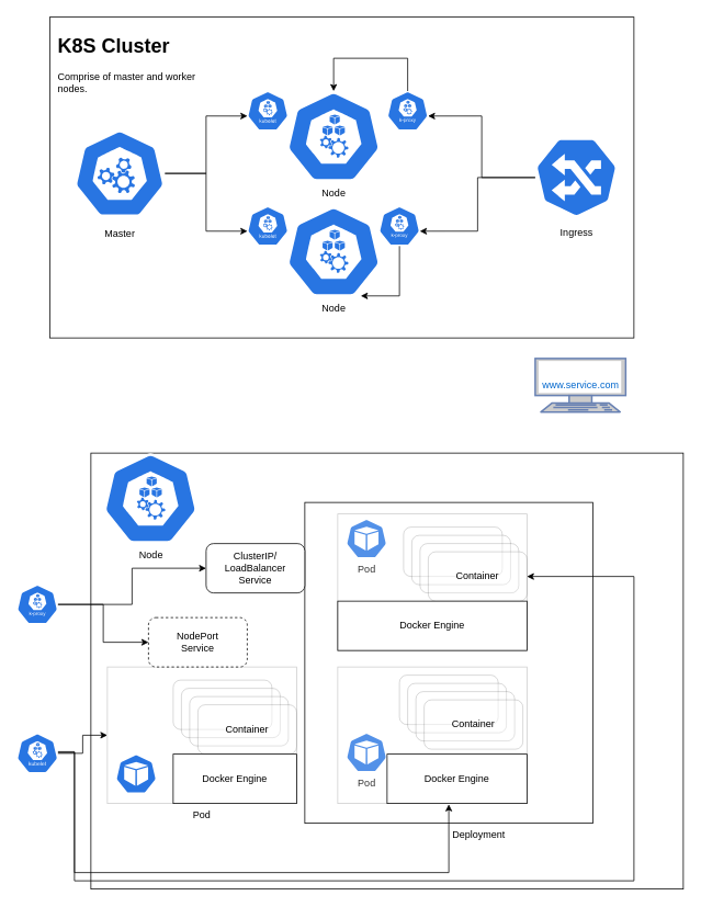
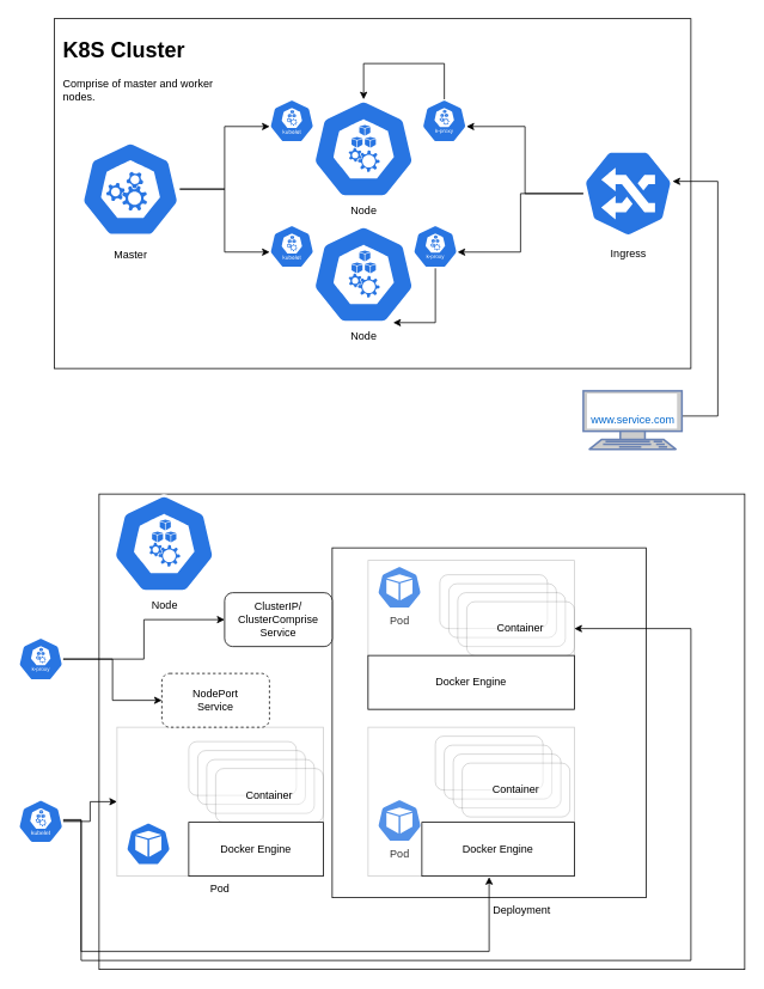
+ <mxCell id="16" style="edgeStyle=orthogonalEdgeStyle;rounded=0;orthogonalLoop=1;jettySize=auto;html=1;entryX=0.005;entryY=0.63;entryDx=0;entryDy=0;entryPerimeter=0;" parent="1" source="17" target="20" edge="1"><mxGeometry relative="1" as="geometry"><Array as="points"><mxPoint x="800" y="463" /><mxPoint x="800" y="201" /></Array></mxGeometry></mxCell>
- <mxCell id="23" value="ClusterIP/&lt;br&gt;LoadBalancer&lt;br&gt;Service" style="rounded=1;whiteSpace=wrap;html=1;shadow=0;glass=0;comic=0;strokeColor=#000000;gradientColor=none;" parent="1" vertex="1"><mxGeometry x="250" y="660" width="120" height="60" as="geometry" /></mxCell>
+ <mxCell id="23" value="ClusterIP/&lt;br&gt;ClusterComprise&lt;br&gt;Service" style="rounded=1;whiteSpace=wrap;html=1;shadow=0;glass=0;comic=0;strokeColor=#000000;gradientColor=none;" parent="1" vertex="1"><mxGeometry x="250" y="660" width="120" height="60" as="geometry" /></mxCell>
